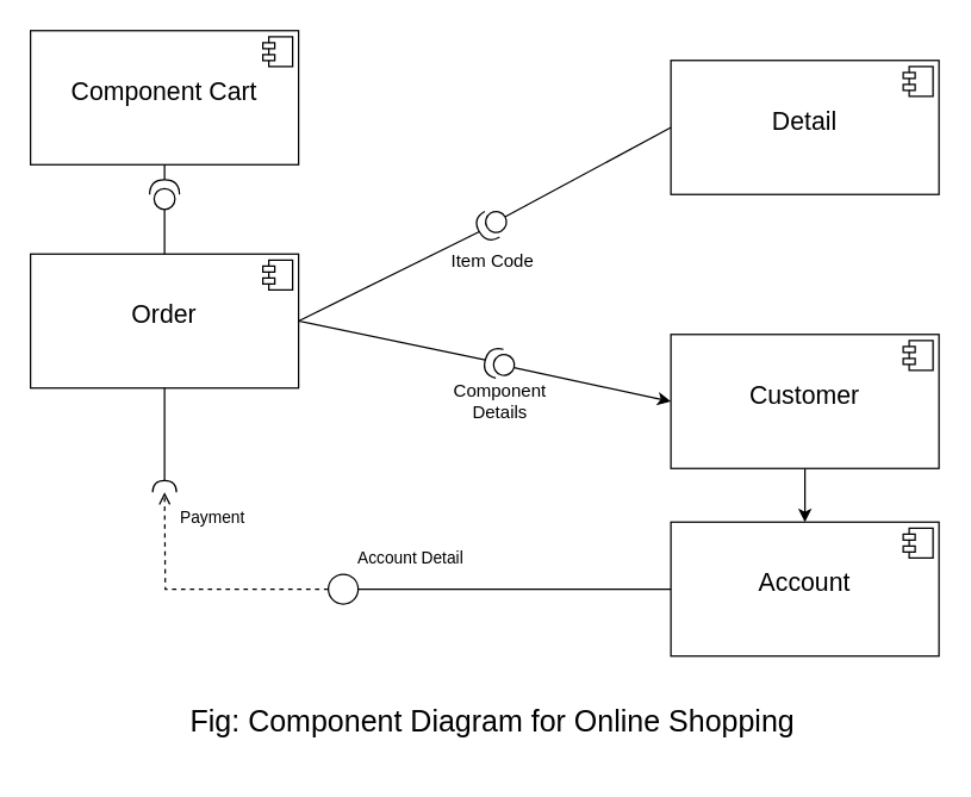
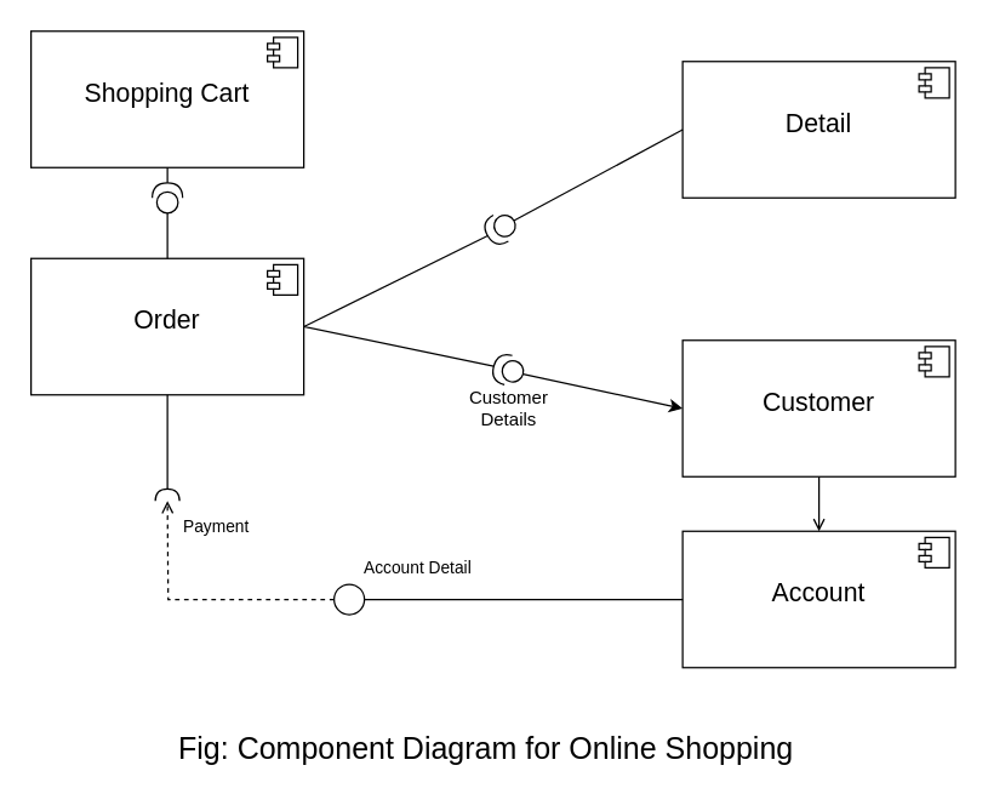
- <mxCell id="30" value="&lt;p style=&quot;margin: 6px 0px 0px; text-align: center; font-size: 17px;&quot;&gt;&lt;br style=&quot;font-size: 17px;&quot;&gt;&lt;/p&gt;&lt;p style=&quot;margin: 6px 0px 0px; text-align: center; font-size: 17px;&quot;&gt;Component Cart&lt;/p&gt;" style="align=center;overflow=fill;html=1;dropTarget=0;verticalAlign=middle;fontSize=17;labelPosition=center;verticalLabelPosition=middle;whiteSpace=wrap;" vertex="1" parent="3"><mxGeometry width="180" height="90" as="geometry" /></mxCell>
+ <mxCell id="30" value="&lt;p style=&quot;margin: 6px 0px 0px; text-align: center; font-size: 17px;&quot;&gt;&lt;br style=&quot;font-size: 17px;&quot;&gt;&lt;/p&gt;&lt;p style=&quot;margin: 6px 0px 0px; text-align: center; font-size: 17px;&quot;&gt;Shopping Cart&lt;/p&gt;" style="align=center;overflow=fill;html=1;dropTarget=0;verticalAlign=middle;fontSize=17;labelPosition=center;verticalLabelPosition=middle;whiteSpace=wrap;" vertex="1" parent="3"><mxGeometry width="180" height="90" as="geometry" /></mxCell>
- <mxCell id="10" value="Item Code" style="text;html=1;align=center;verticalAlign=middle;resizable=0;points=[];autosize=1;strokeColor=none;fillColor=none;" vertex="1" parent="8"><mxGeometry y="23.66" width="80" height="30" as="geometry" /></mxCell>
- <mxCell id="15" value="Component&lt;br&gt;Details" style="text;html=1;align=center;verticalAlign=middle;resizable=0;points=[];autosize=1;strokeColor=none;fillColor=none;" vertex="1" parent="13"><mxGeometry y="18.66" width="80" height="40" as="geometry" /></mxCell>
+ <mxCell id="15" value="Customer&lt;br&gt;Details" style="text;html=1;align=center;verticalAlign=middle;resizable=0;points=[];autosize=1;strokeColor=none;fillColor=none;" vertex="1" parent="13"><mxGeometry y="18.66" width="80" height="40" as="geometry" /></mxCell>
- <mxCell id="26" style="rounded=0;orthogonalLoop=1;jettySize=auto;html=1;entryX=0.5;entryY=0;entryDx=0;entryDy=0;" edge="1" parent="3" source="17" target="24"><mxGeometry relative="1" as="geometry" /></mxCell>
+ <mxCell id="26" style="rounded=0;orthogonalLoop=1;jettySize=auto;html=1;entryX=0.5;entryY=0;entryDx=0;entryDy=0;endArrow=open;" edge="1" parent="3" source="17" target="24"><mxGeometry relative="1" as="geometry" /></mxCell>
- <mxCell id="35" value="Fig: Component Diagram for Online Shopping" style="text;html=1;align=center;verticalAlign=middle;resizable=0;points=[];autosize=1;strokeColor=none;fillColor=none;fontSize=20;" vertex="1" parent="2"><mxGeometry x="95" y="443" width="430" height="40" as="geometry" /></mxCell>
+ <mxCell id="35" value="Fig: Component Diagram for Online Shopping" style="text;html=1;align=center;verticalAlign=middle;resizable=0;points=[];autosize=1;strokeColor=none;fillColor=none;fontSize=20;" vertex="1" parent="2"><mxGeometry x="85" y="453" width="430" height="40" as="geometry" /></mxCell>
